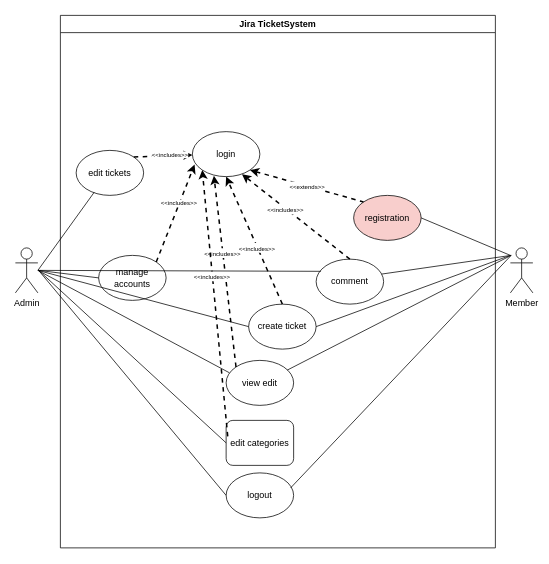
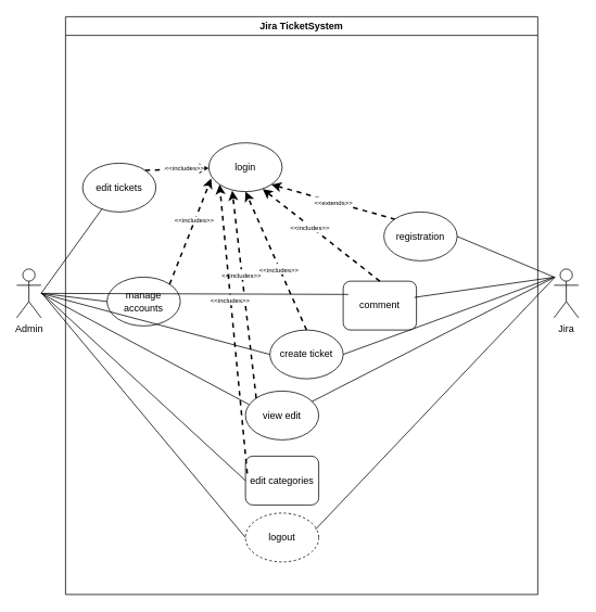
- <mxCell id="6" value="registration" style="ellipse;whiteSpace=wrap;html=1;fillColor=#f8cecc;" vertex="1" parent="2"><mxGeometry x="391" y="240" width="90" height="60" as="geometry" /></mxCell>
+ <mxCell id="6" value="registration" style="ellipse;whiteSpace=wrap;html=1;" vertex="1" parent="2"><mxGeometry x="391" y="240" width="90" height="60" as="geometry" /></mxCell>
- <mxCell id="10" value="comment" style="ellipse;whiteSpace=wrap;html=1;" vertex="1" parent="2"><mxGeometry x="341" y="325" width="90" height="60" as="geometry" /></mxCell>
+ <mxCell id="10" value="comment" style="whiteSpace=wrap;html=1;rounded=1;" vertex="1" parent="2"><mxGeometry x="341" y="325" width="90" height="60" as="geometry" /></mxCell>
- <mxCell id="26" value="Member" style="shape=umlActor;verticalLabelPosition=bottom;verticalAlign=top;html=1;outlineConnect=0;" vertex="1" parent="1"><mxGeometry x="680" y="330" width="30" height="60" as="geometry" /></mxCell>
+ <mxCell id="26" value="Jira" style="shape=umlActor;verticalLabelPosition=bottom;verticalAlign=top;html=1;outlineConnect=0;" vertex="1" parent="1"><mxGeometry x="680" y="330" width="30" height="60" as="geometry" /></mxCell>
- <mxCell id="9" value="logout" style="ellipse;whiteSpace=wrap;html=1;" vertex="1" parent="2"><mxGeometry x="221" y="610" width="90" height="60" as="geometry" /></mxCell>
+ <mxCell id="9" value="logout" style="ellipse;whiteSpace=wrap;html=1;dashed=1;" vertex="1" parent="2"><mxGeometry x="221" y="610" width="90" height="60" as="geometry" /></mxCell>
